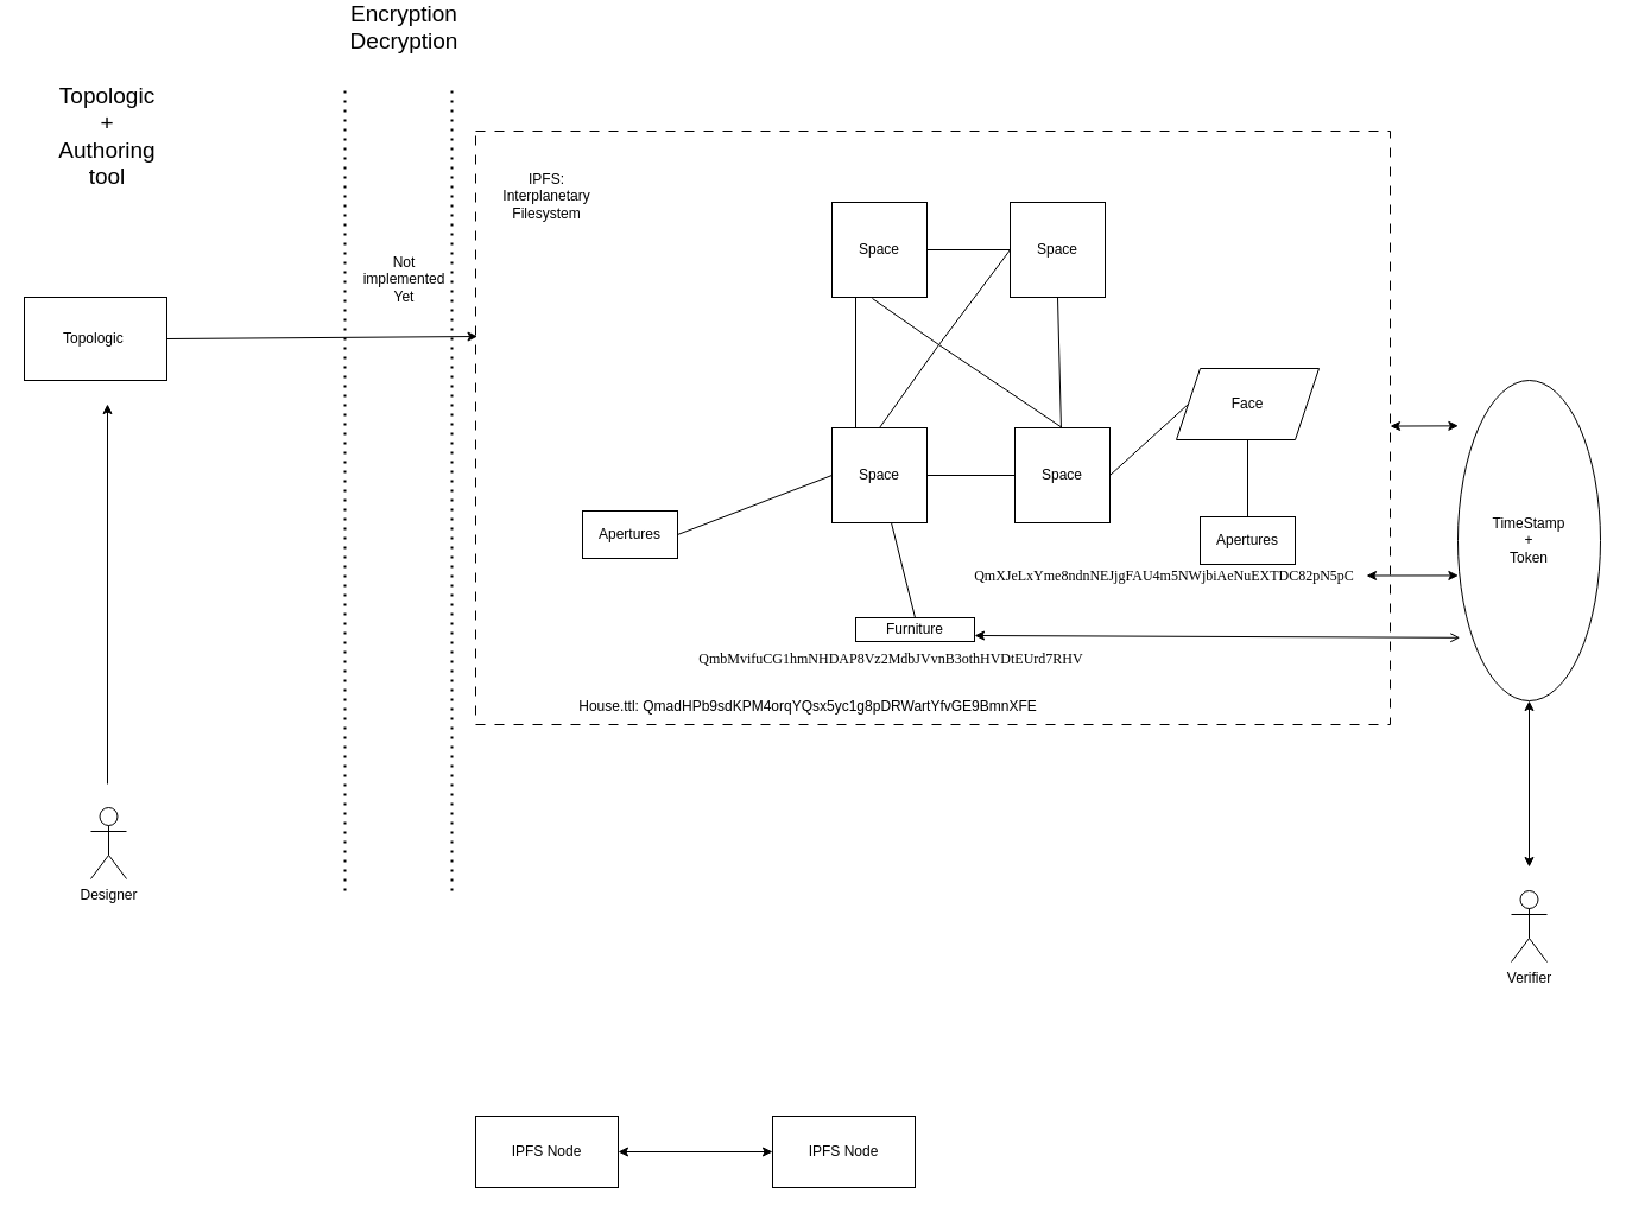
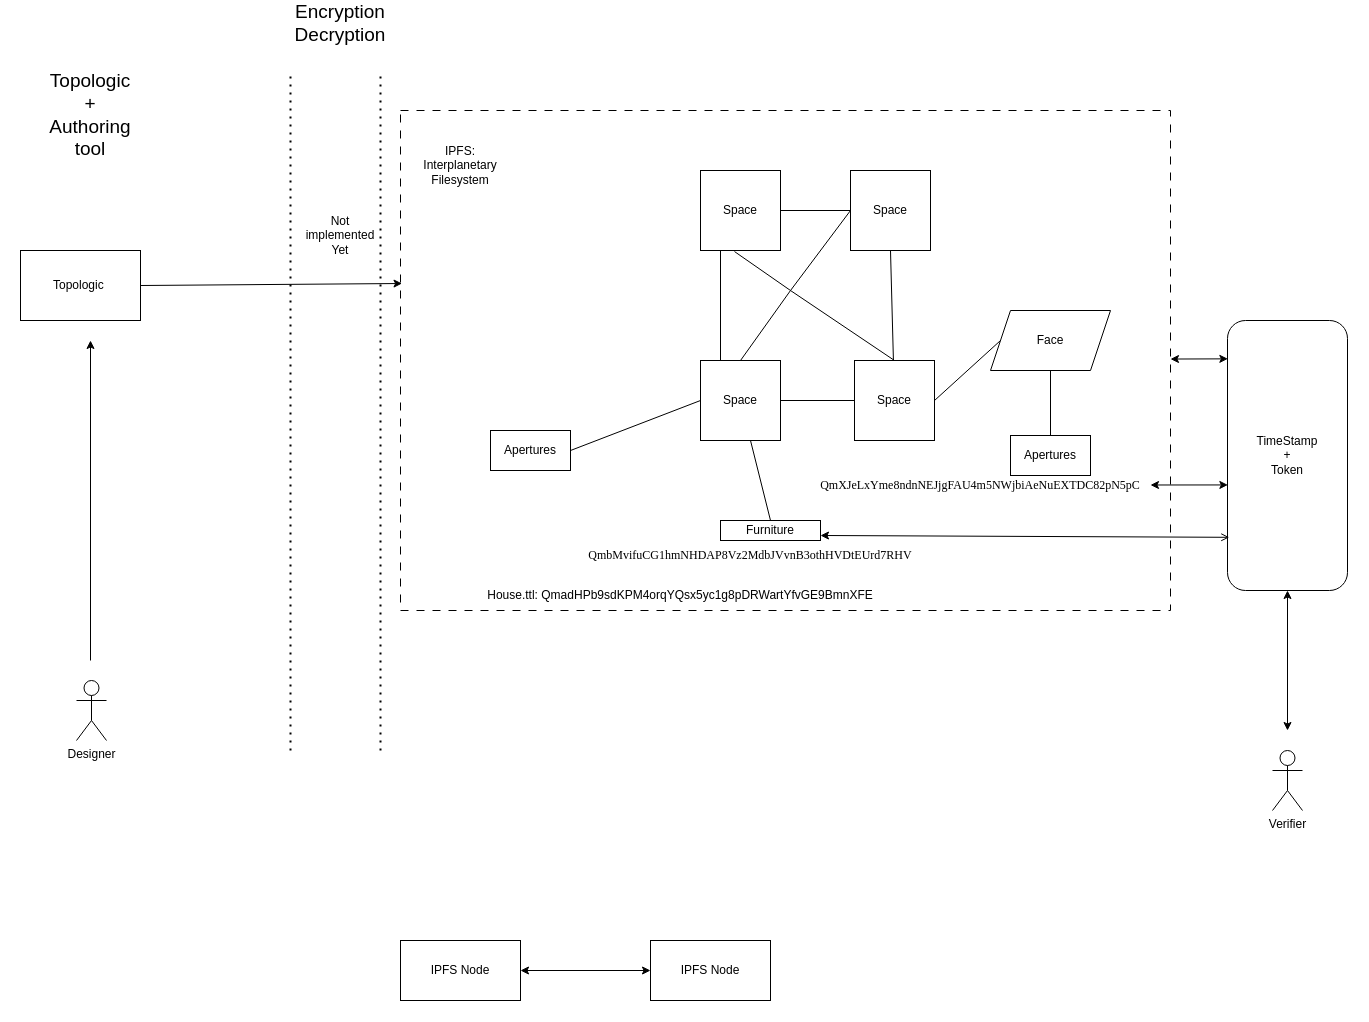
- <mxCell id="4" value="TimeStamp&lt;div&gt;+&lt;/div&gt;&lt;div&gt;Token&lt;/div&gt;" style="ellipse;whiteSpace=wrap;html=1;" vertex="1" parent="1"><mxGeometry x="1227" y="320" width="120" height="270" as="geometry" /></mxCell>
+ <mxCell id="4" value="TimeStamp&lt;div&gt;+&lt;/div&gt;&lt;div&gt;Token&lt;/div&gt;" style="rounded=1;whiteSpace=wrap;html=1;" vertex="1" parent="1"><mxGeometry x="1227" y="320" width="120" height="270" as="geometry" /></mxCell>
